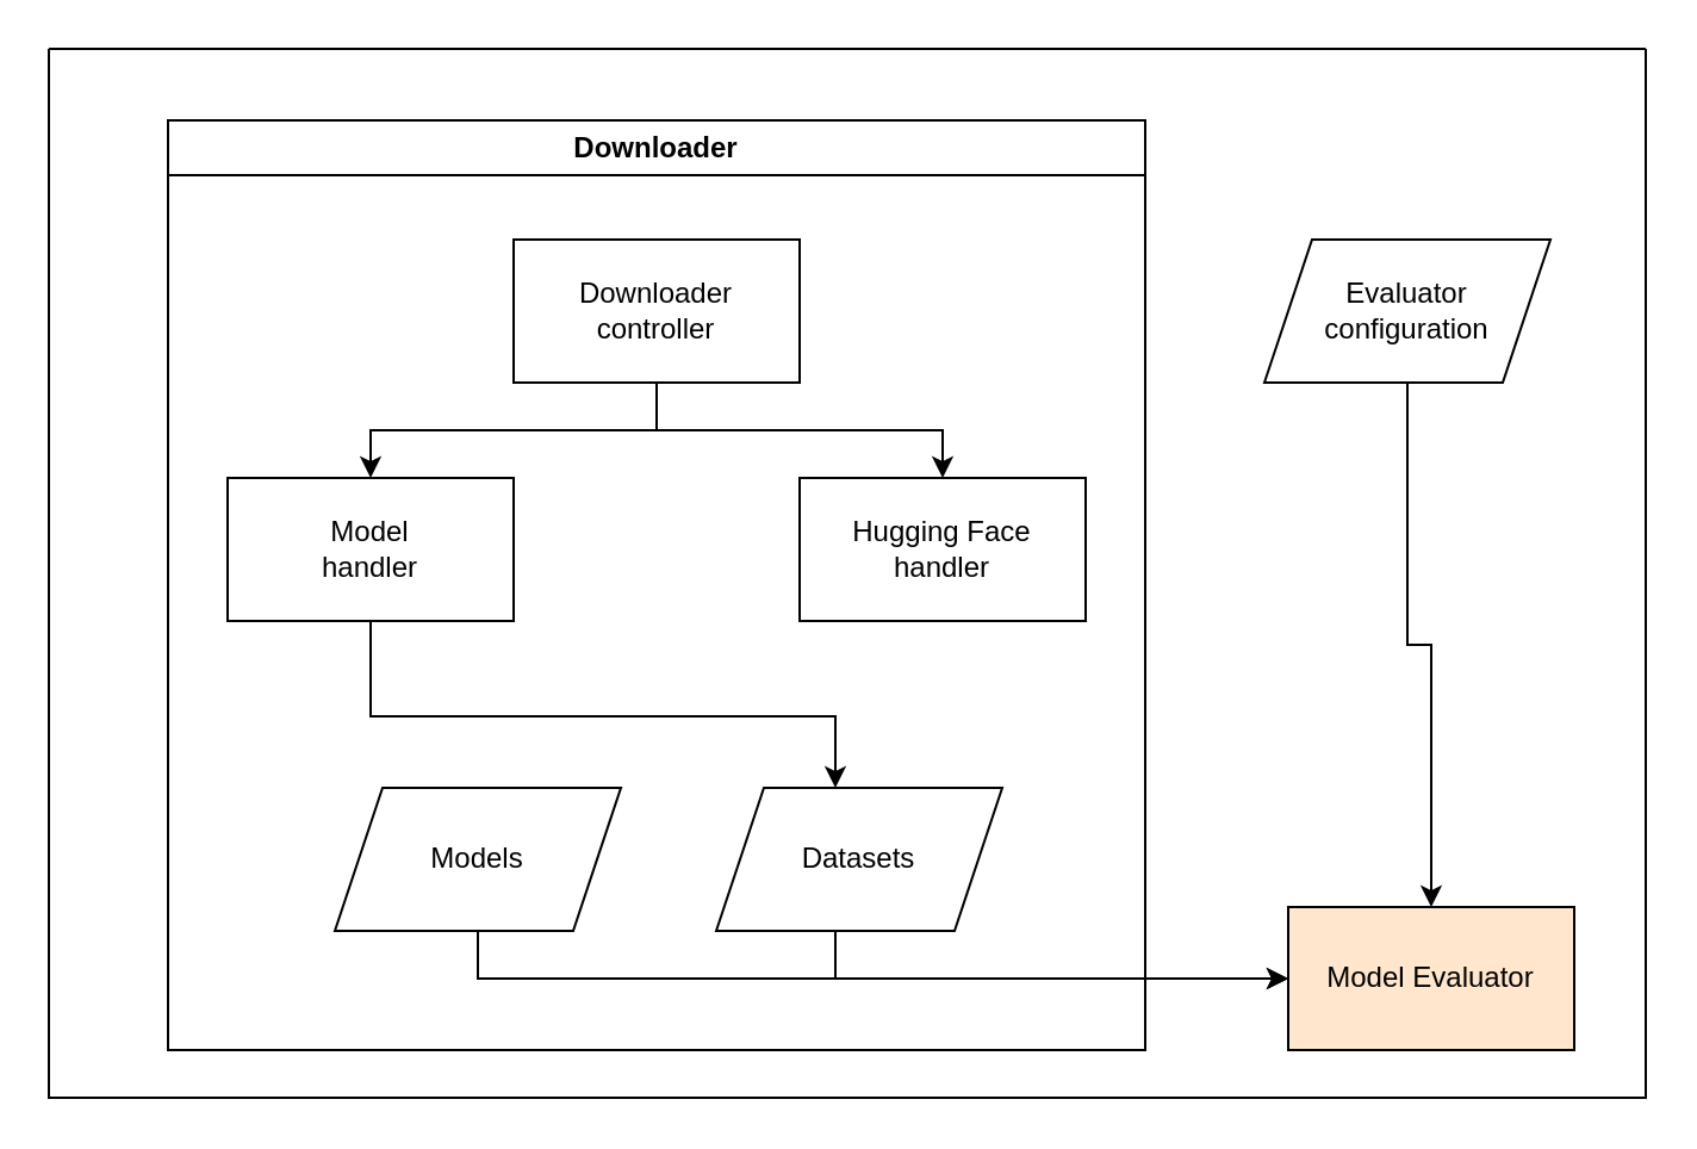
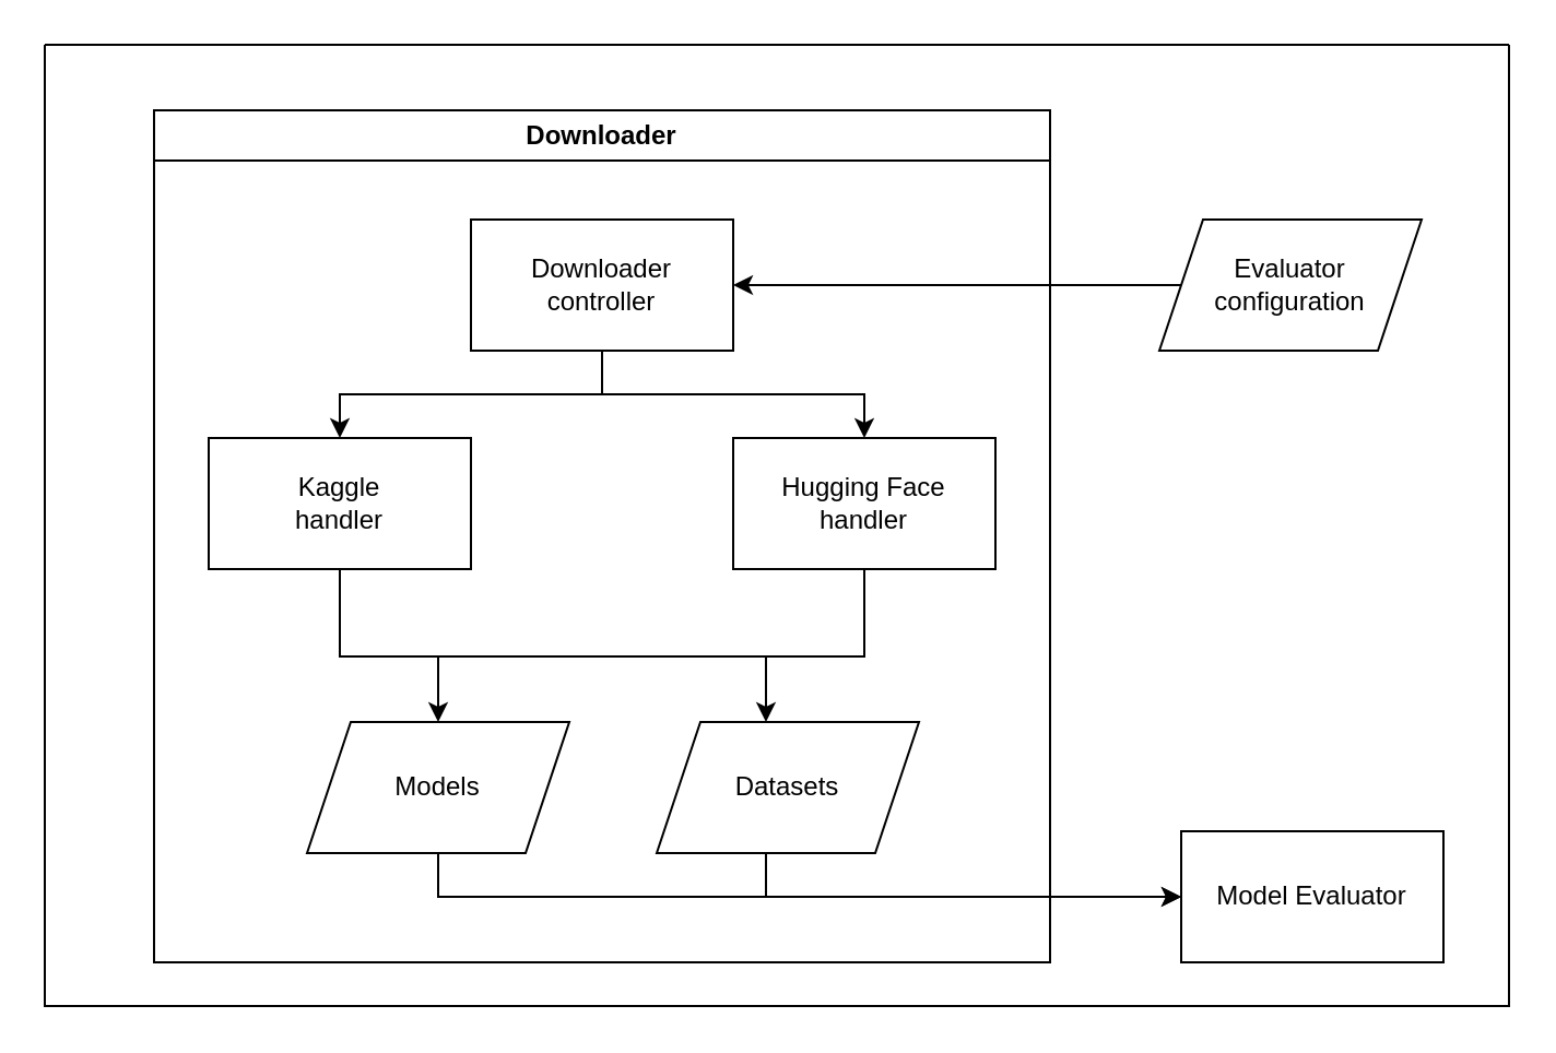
- <mxCell id="6" value="Model&lt;div&gt;handler&lt;/div&gt;" style="rounded=0;whiteSpace=wrap;html=1;" parent="2" vertex="1"><mxGeometry x="25" y="150" width="120" height="60" as="geometry" /></mxCell>
+ <mxCell id="6" value="Kaggle&lt;div&gt;handler&lt;/div&gt;" style="rounded=0;whiteSpace=wrap;html=1;" parent="2" vertex="1"><mxGeometry x="25" y="150" width="120" height="60" as="geometry" /></mxCell>
- <mxCell id="15" style="edgeStyle=orthogonalEdgeStyle;rounded=0;orthogonalLoop=1;jettySize=auto;html=1;" edge="1" parent="1" source="9" target="14"><mxGeometry relative="1" as="geometry" /></mxCell>
+ <mxCell id="15" style="edgeStyle=orthogonalEdgeStyle;rounded=0;orthogonalLoop=1;jettySize=auto;html=1;" edge="1" parent="1" source="9" target="5"><mxGeometry relative="1" as="geometry" /></mxCell>
+ <mxCell id="16" style="edgeStyle=orthogonalEdgeStyle;rounded=0;orthogonalLoop=1;jettySize=auto;html=1;entryX=0.5;entryY=0;entryDx=0;entryDy=0;" edge="1" parent="1" source="7" target="11"><mxGeometry relative="1" as="geometry"><Array as="points"><mxPoint x="395" y="300" /><mxPoint x="200" y="300" /></Array></mxGeometry></mxCell>
- <mxCell id="14" value="Model Evaluator" style="rounded=0;whiteSpace=wrap;html=1;fillColor=#ffe6cc;" parent="8" vertex="1"><mxGeometry x="520" y="360" width="120" height="60" as="geometry" /></mxCell>
+ <mxCell id="14" value="Model Evaluator" style="rounded=0;whiteSpace=wrap;html=1;" parent="8" vertex="1"><mxGeometry x="520" y="360" width="120" height="60" as="geometry" /></mxCell>
